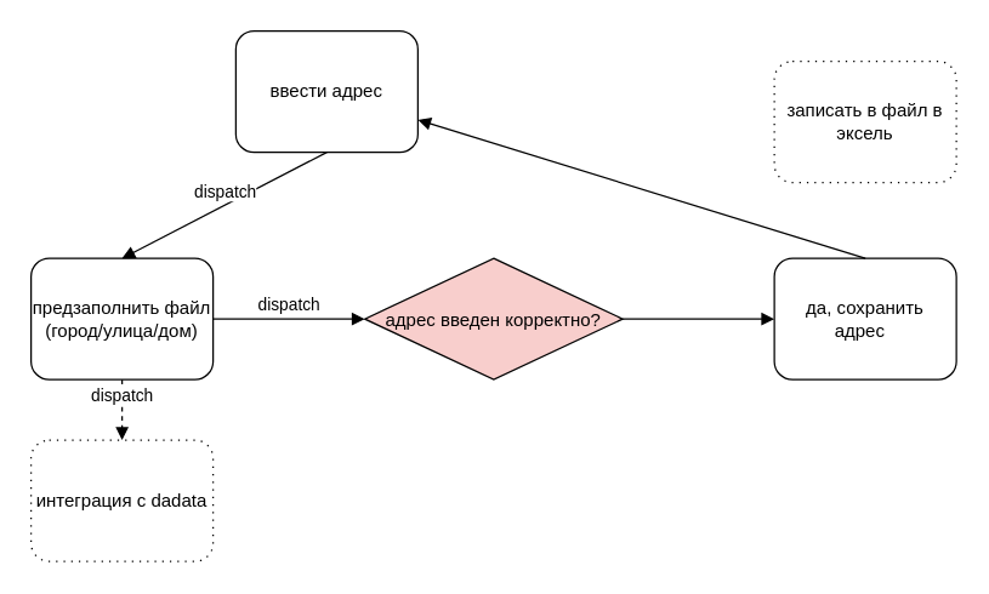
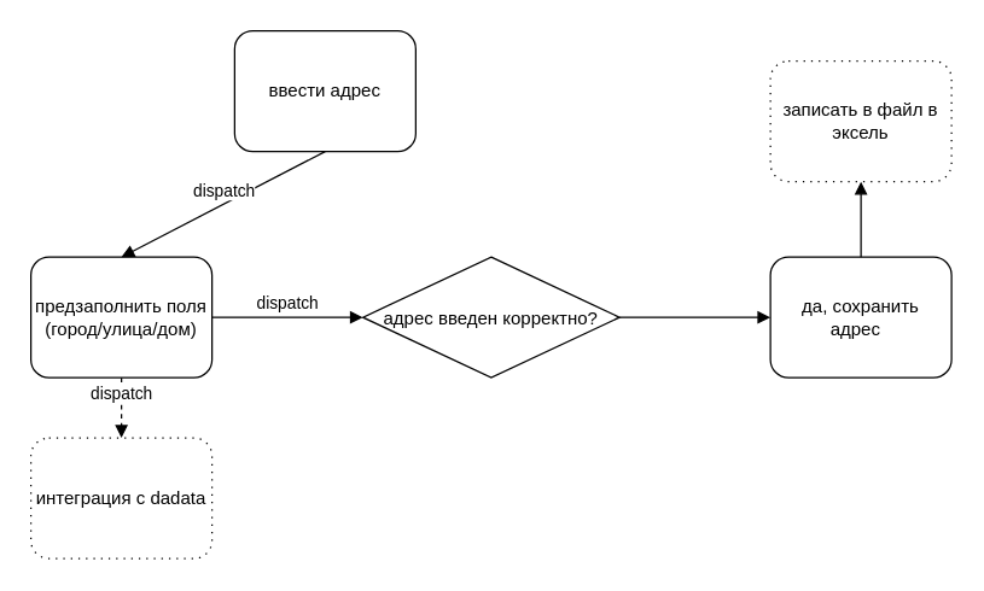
- <mxCell id="12" value="" style="endArrow=block;endFill=1;endSize=6;html=1;exitX=0.5;exitY=0;exitDx=0;exitDy=0;" edge="1" parent="1" source="8" target="2"><mxGeometry width="100" relative="1" as="geometry"><mxPoint x="260" y="150" as="sourcePoint" /><mxPoint x="360" y="150" as="targetPoint" /></mxGeometry></mxCell>
+ <mxCell id="12" value="" style="endArrow=block;endFill=1;endSize=6;html=1;entryX=0.5;entryY=1;entryDx=0;entryDy=0;exitX=0.5;exitY=0;exitDx=0;exitDy=0;" edge="1" parent="1" source="8" target="10"><mxGeometry width="100" relative="1" as="geometry"><mxPoint x="260" y="150" as="sourcePoint" /><mxPoint x="360" y="150" as="targetPoint" /></mxGeometry></mxCell>
- <mxCell id="3" value="предзаполнить файл (город/улица/дом)" style="shape=ext;rounded=1;html=1;whiteSpace=wrap;" vertex="1" parent="1"><mxGeometry x="20" y="170" width="120" height="80" as="geometry" /></mxCell>
+ <mxCell id="3" value="предзаполнить поля (город/улица/дом)" style="shape=ext;rounded=1;html=1;whiteSpace=wrap;" vertex="1" parent="1"><mxGeometry x="20" y="170" width="120" height="80" as="geometry" /></mxCell>
- <mxCell id="7" value="адрес введен корректно?" style="rhombus;fillColor=#f8cecc;" vertex="1" parent="1"><mxGeometry x="240" y="170" width="170" height="80" as="geometry" /></mxCell>
+ <mxCell id="7" value="адрес введен корректно?" style="rhombus;" vertex="1" parent="1"><mxGeometry x="240" y="170" width="170" height="80" as="geometry" /></mxCell>
